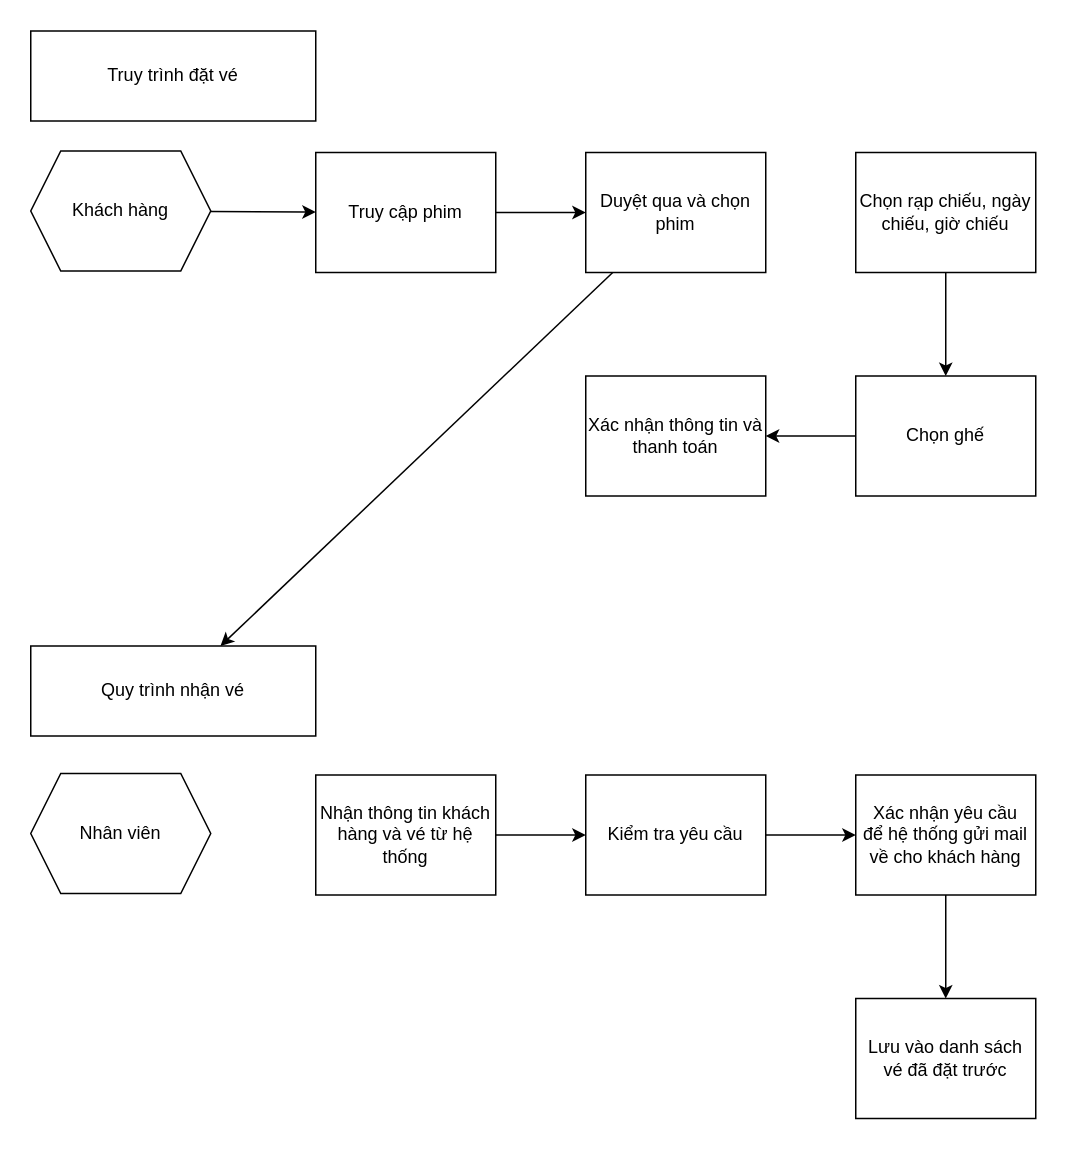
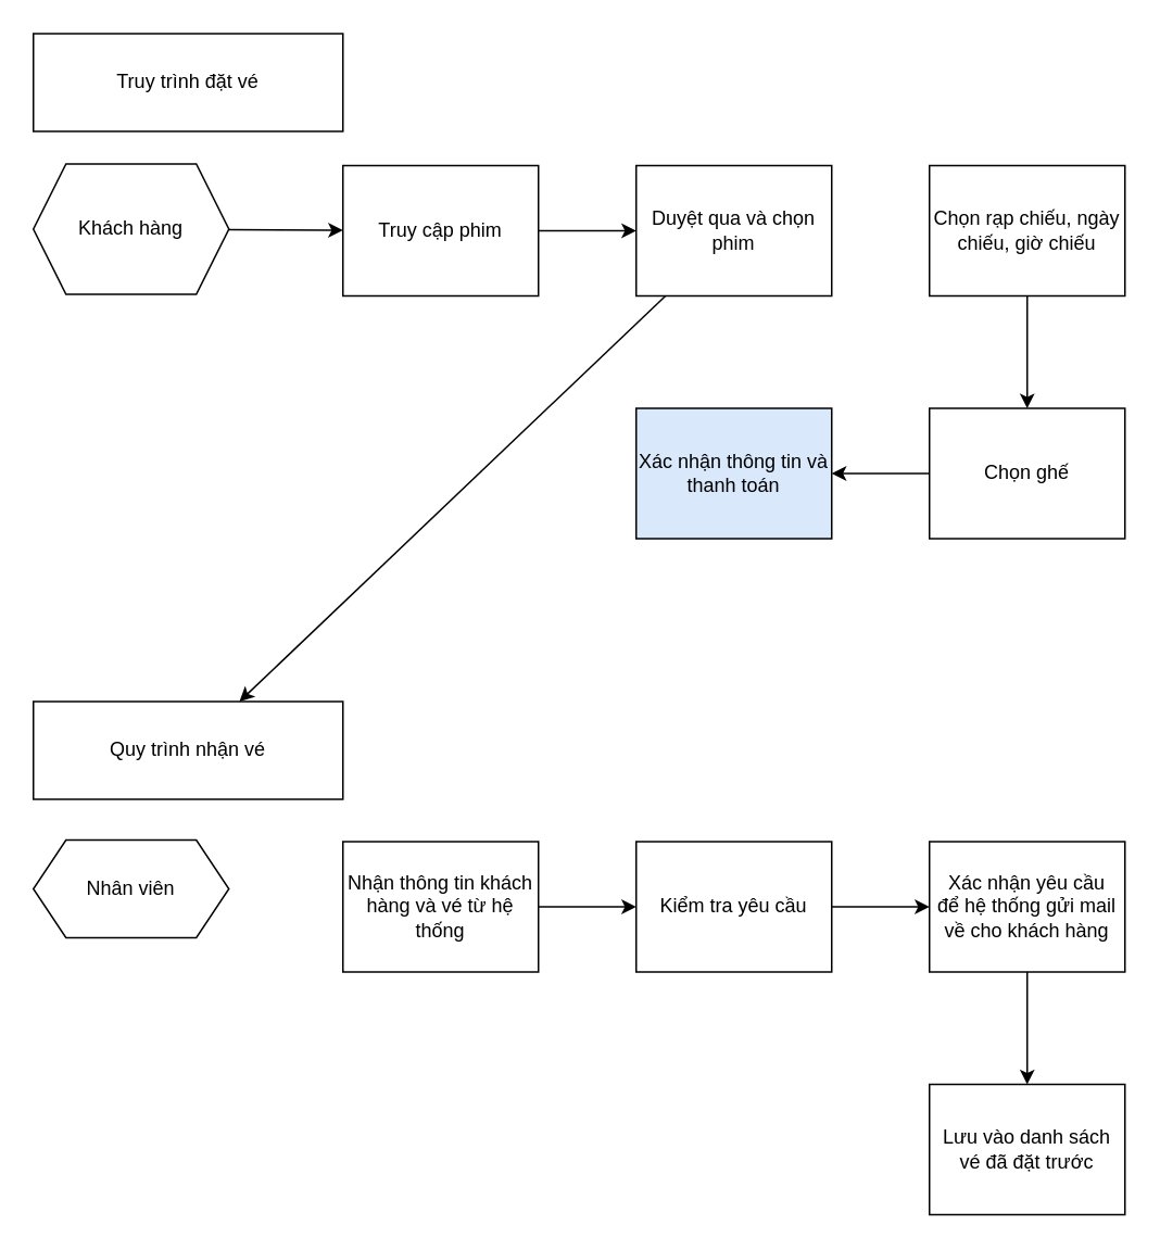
- <mxCell id="7" value="Xác nhận thông tin và thanh toán" style="rounded=0;whiteSpace=wrap;html=1;" vertex="1" parent="1"><mxGeometry x="390" y="250" width="120" height="80" as="geometry" /></mxCell>
+ <mxCell id="7" value="Xác nhận thông tin và thanh toán" style="rounded=0;whiteSpace=wrap;html=1;fillColor=#dae8fc;" vertex="1" parent="1"><mxGeometry x="390" y="250" width="120" height="80" as="geometry" /></mxCell>
- <mxCell id="13" value="Nhân viên" style="shape=hexagon;perimeter=hexagonPerimeter2;whiteSpace=wrap;html=1;fixedSize=1;" vertex="1" parent="1"><mxGeometry x="20" y="515" width="120" height="80" as="geometry" /></mxCell>
+ <mxCell id="13" value="Nhân viên" style="shape=hexagon;perimeter=hexagonPerimeter2;whiteSpace=wrap;html=1;fixedSize=1;" vertex="1" parent="1"><mxGeometry x="20" y="515" width="120" height="60" as="geometry" /></mxCell>
